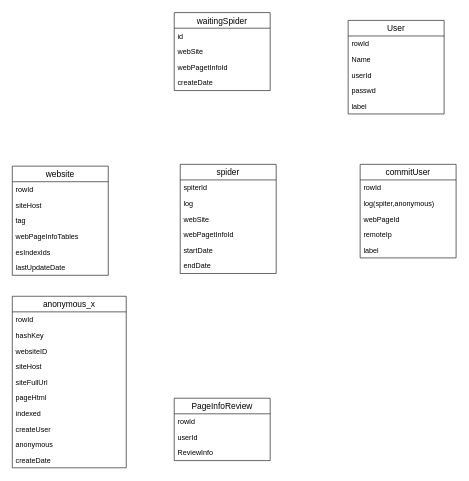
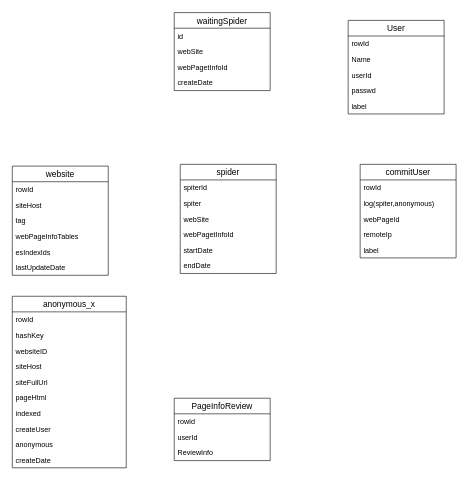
- <mxCell id="38" value="log" style="text;strokeColor=none;fillColor=none;spacingLeft=4;spacingRight=4;overflow=hidden;rotatable=0;points=[[0,0.5],[1,0.5]];portConstraint=eastwest;fontSize=12;" parent="36" vertex="1"><mxGeometry y="52" width="160" height="26" as="geometry" /></mxCell>
+ <mxCell id="38" value="spiter" style="text;strokeColor=none;fillColor=none;spacingLeft=4;spacingRight=4;overflow=hidden;rotatable=0;points=[[0,0.5],[1,0.5]];portConstraint=eastwest;fontSize=12;" parent="36" vertex="1"><mxGeometry y="52" width="160" height="26" as="geometry" /></mxCell>
